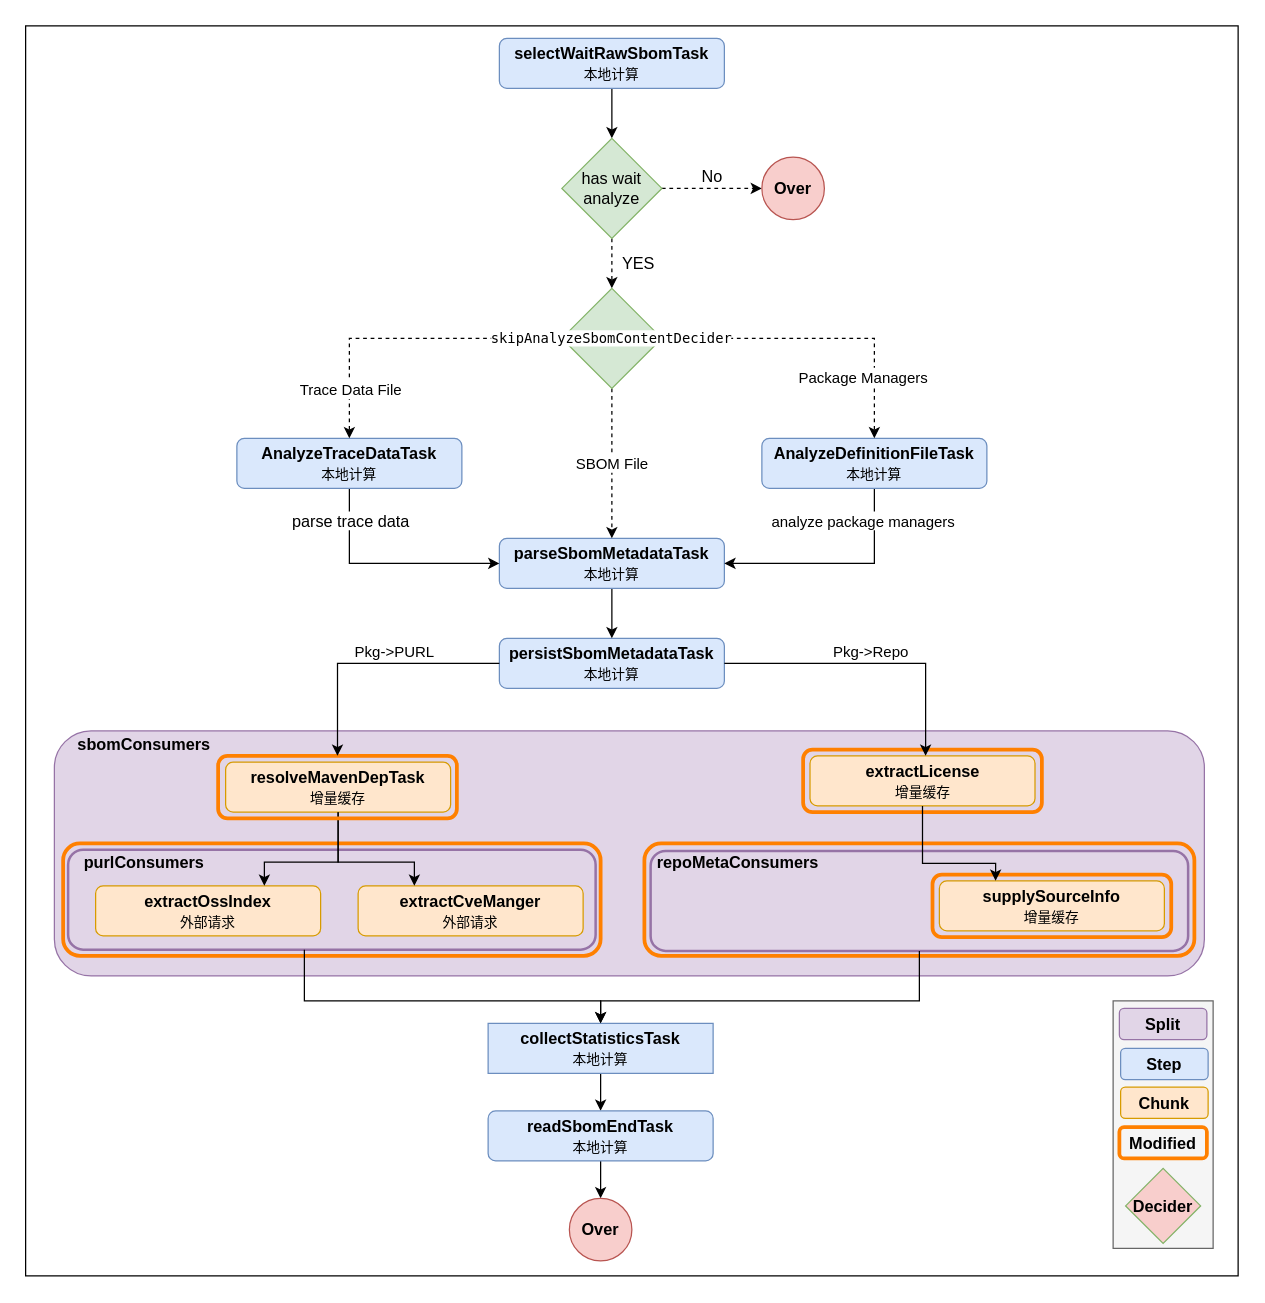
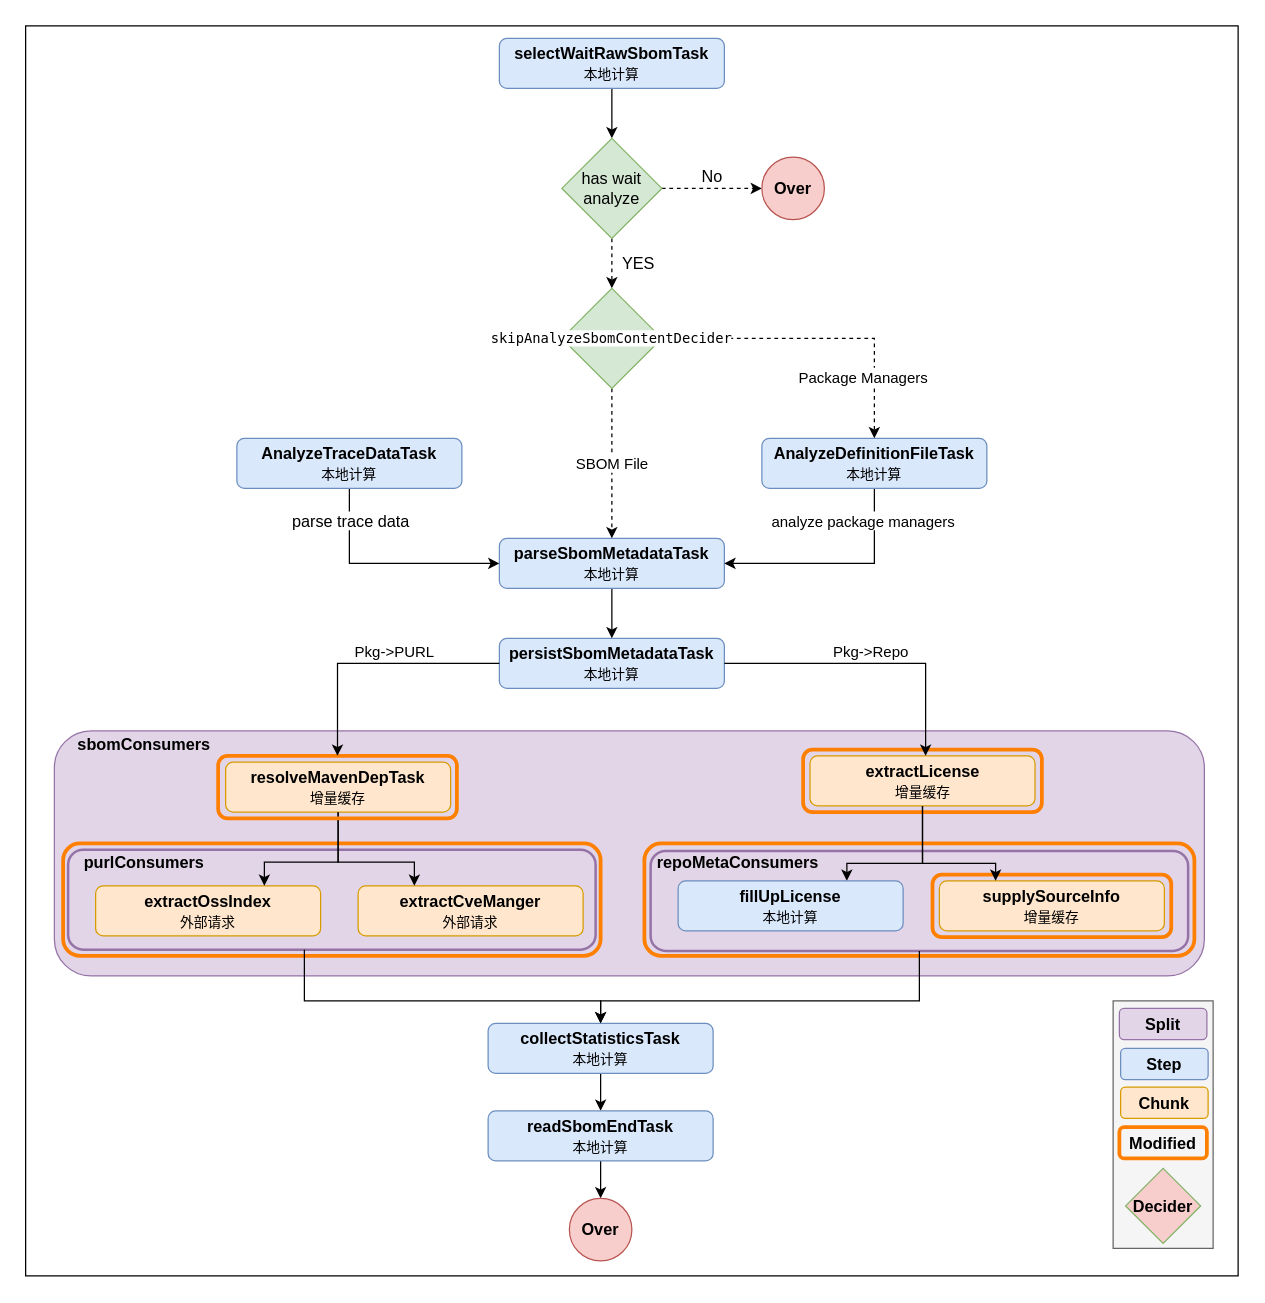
- <mxCell id="23" style="edgeStyle=orthogonalEdgeStyle;rounded=0;orthogonalLoop=1;jettySize=auto;html=1;fontSize=13;fontColor=#000000;dashed=1;" parent="1" source="28" target="18" edge="1"><mxGeometry relative="1" as="geometry" /></mxCell>
- <mxCell id="24" value="&lt;font style=&quot;font-size: 12px&quot;&gt;Trace Data File&lt;/font&gt;" style="edgeLabel;html=1;align=center;verticalAlign=middle;resizable=0;points=[];fontSize=13;fontColor=#000000;" parent="23" vertex="1" connectable="0"><mxGeometry x="-0.009" relative="1" as="geometry"><mxPoint x="-46" y="40" as="offset" /></mxGeometry></mxCell>
+ <mxCell id="58" style="edgeStyle=orthogonalEdgeStyle;rounded=0;orthogonalLoop=1;jettySize=auto;html=1;exitX=0.5;exitY=1;exitDx=0;exitDy=0;fontSize=13;entryX=0.75;entryY=0;entryDx=0;entryDy=0;" edge="1" parent="1" source="41" target="59"><mxGeometry relative="1" as="geometry"><Array as="points"><mxPoint x="738" y="690" /><mxPoint x="677" y="690" /></Array></mxGeometry></mxCell>
+ <mxCell id="59" value="fillUpLicense&lt;br&gt;&lt;span style=&quot;font-weight: normal;&quot;&gt;&lt;font style=&quot;font-size: 11px;&quot;&gt;本地计算&lt;/font&gt;&lt;/span&gt;" style="rounded=1;whiteSpace=wrap;fillColor=#dae8fc;strokeColor=#6c8ebf;fontSize=13;fontStyle=1;html=1;" parent="1" vertex="1"><mxGeometry x="542" y="704" width="180" height="40" as="geometry" /></mxCell>
- <mxCell id="36" value="collectStatisticsTask&lt;br&gt;&lt;span style=&quot;font-size: 11px; font-weight: 400;&quot;&gt;本地计算&lt;/span&gt;" style="whiteSpace=wrap;html=1;fillColor=#dae8fc;strokeColor=#6c8ebf;fontSize=13;fontStyle=1;rounded=0;" parent="1" vertex="1"><mxGeometry x="390" y="818" width="180" height="40" as="geometry" /></mxCell>
+ <mxCell id="36" value="collectStatisticsTask&lt;br&gt;&lt;span style=&quot;font-size: 11px; font-weight: 400;&quot;&gt;本地计算&lt;/span&gt;" style="rounded=1;whiteSpace=wrap;html=1;fillColor=#dae8fc;strokeColor=#6c8ebf;fontSize=13;fontStyle=1" parent="1" vertex="1"><mxGeometry x="390" y="818" width="180" height="40" as="geometry" /></mxCell>
